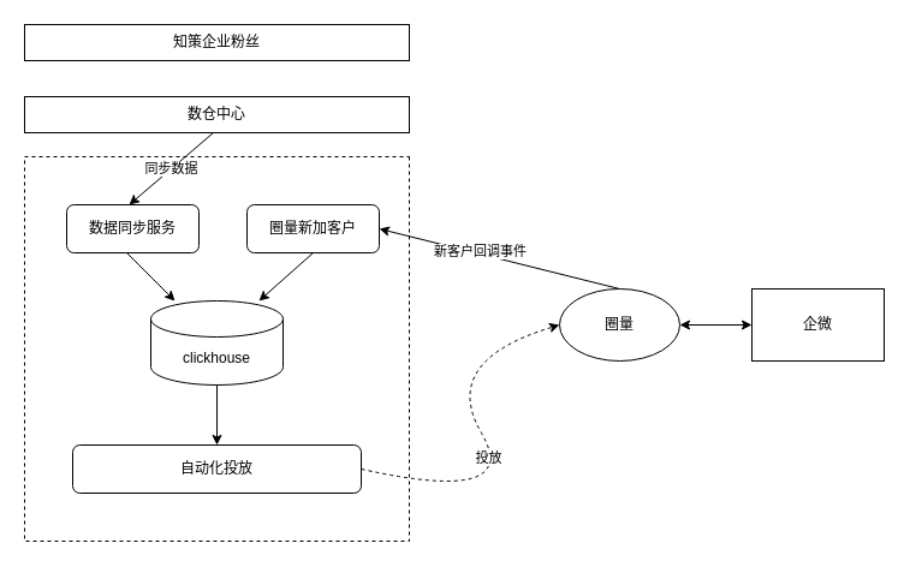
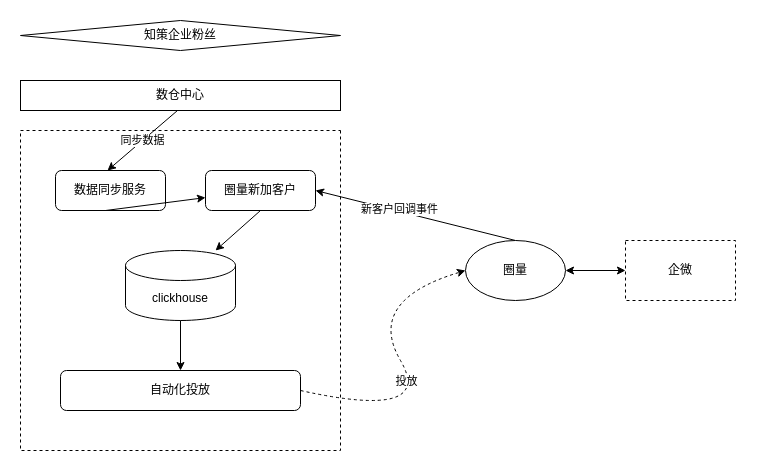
- <mxCell id="10" value="知策企业粉丝" style="rounded=0;whiteSpace=wrap;html=1;gradientColor=none;" vertex="1" parent="1"><mxGeometry x="20" y="20" width="320" height="30" as="geometry" /></mxCell>
+ <mxCell id="10" value="知策企业粉丝" style="rhombus;whiteSpace=wrap;html=1;gradientColor=none;" vertex="1" parent="1"><mxGeometry x="20" y="20" width="320" height="30" as="geometry" /></mxCell>
- <mxCell id="15" value="" style="endArrow=classic;html=1;rounded=0;exitX=0.455;exitY=1;exitDx=0;exitDy=0;exitPerimeter=0;" edge="1" parent="1" source="8" target="13"><mxGeometry width="50" height="50" relative="1" as="geometry"><mxPoint x="95" y="270" as="sourcePoint" /><mxPoint x="135" y="230" as="targetPoint" /></mxGeometry></mxCell>
+ <mxCell id="15" value="" style="endArrow=classic;html=1;rounded=0;exitX=0.455;exitY=1;exitDx=0;exitDy=0;exitPerimeter=0;" edge="1" parent="1" source="8" target="9"><mxGeometry width="50" height="50" relative="1" as="geometry"><mxPoint x="95" y="270" as="sourcePoint" /><mxPoint x="135" y="230" as="targetPoint" /></mxGeometry></mxCell>
- <mxCell id="6" value="企微" style="rounded=0;whiteSpace=wrap;html=1;gradientColor=none;" vertex="1" parent="1"><mxGeometry x="625" y="240" width="110" height="60" as="geometry" /></mxCell>
+ <mxCell id="6" value="企微" style="rounded=0;whiteSpace=wrap;html=1;gradientColor=none;dashed=1;" vertex="1" parent="1"><mxGeometry x="625" y="240" width="110" height="60" as="geometry" /></mxCell>
